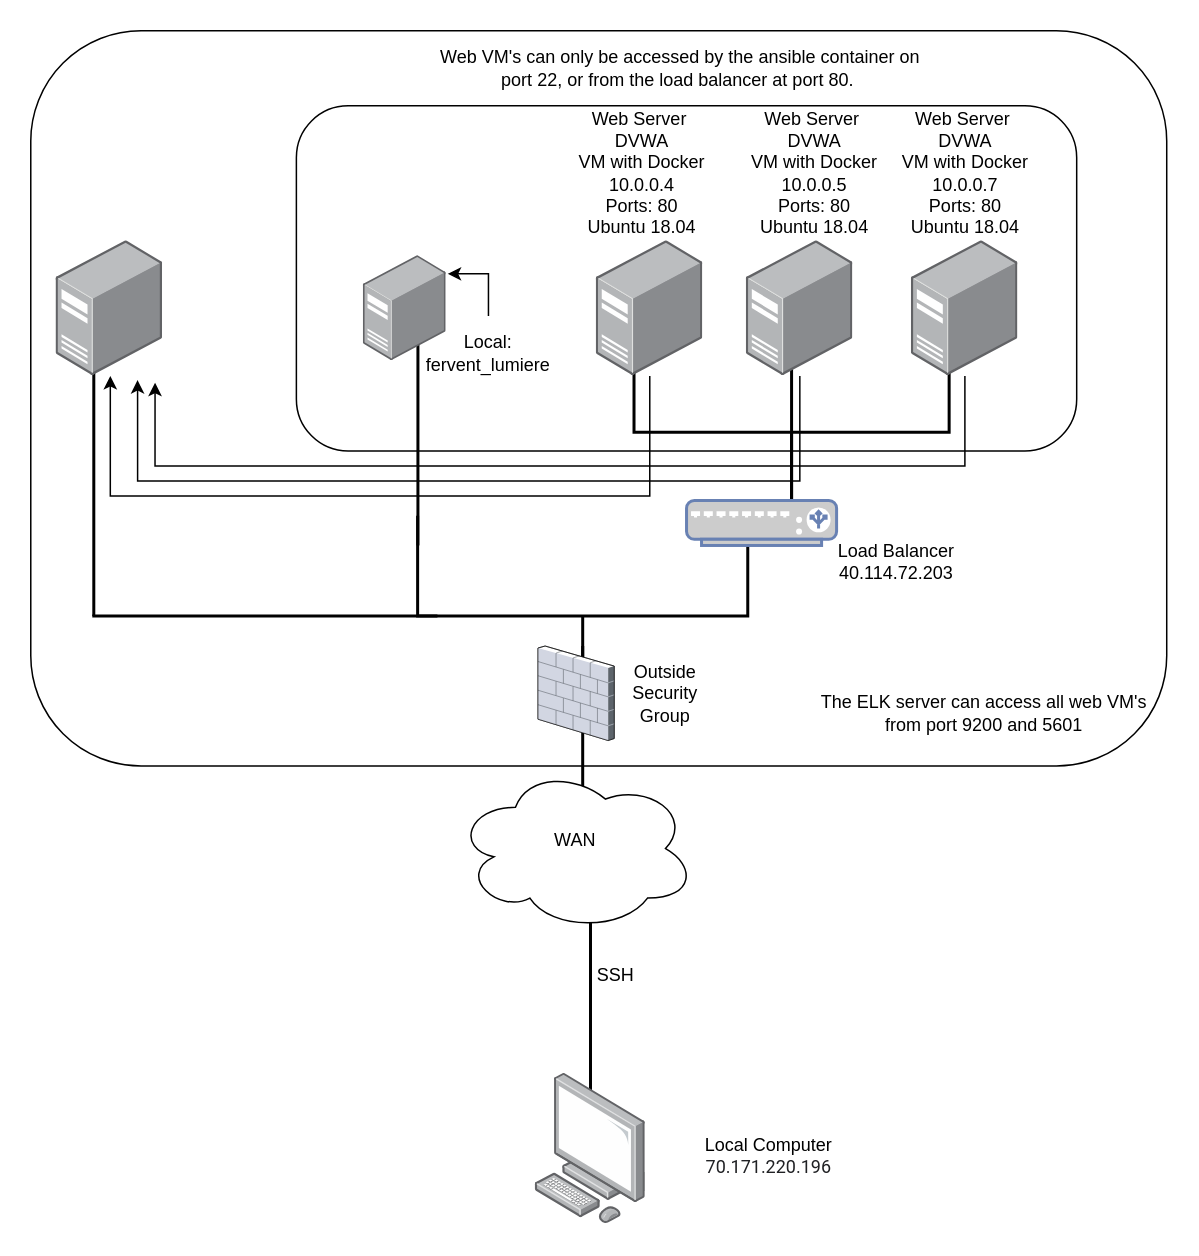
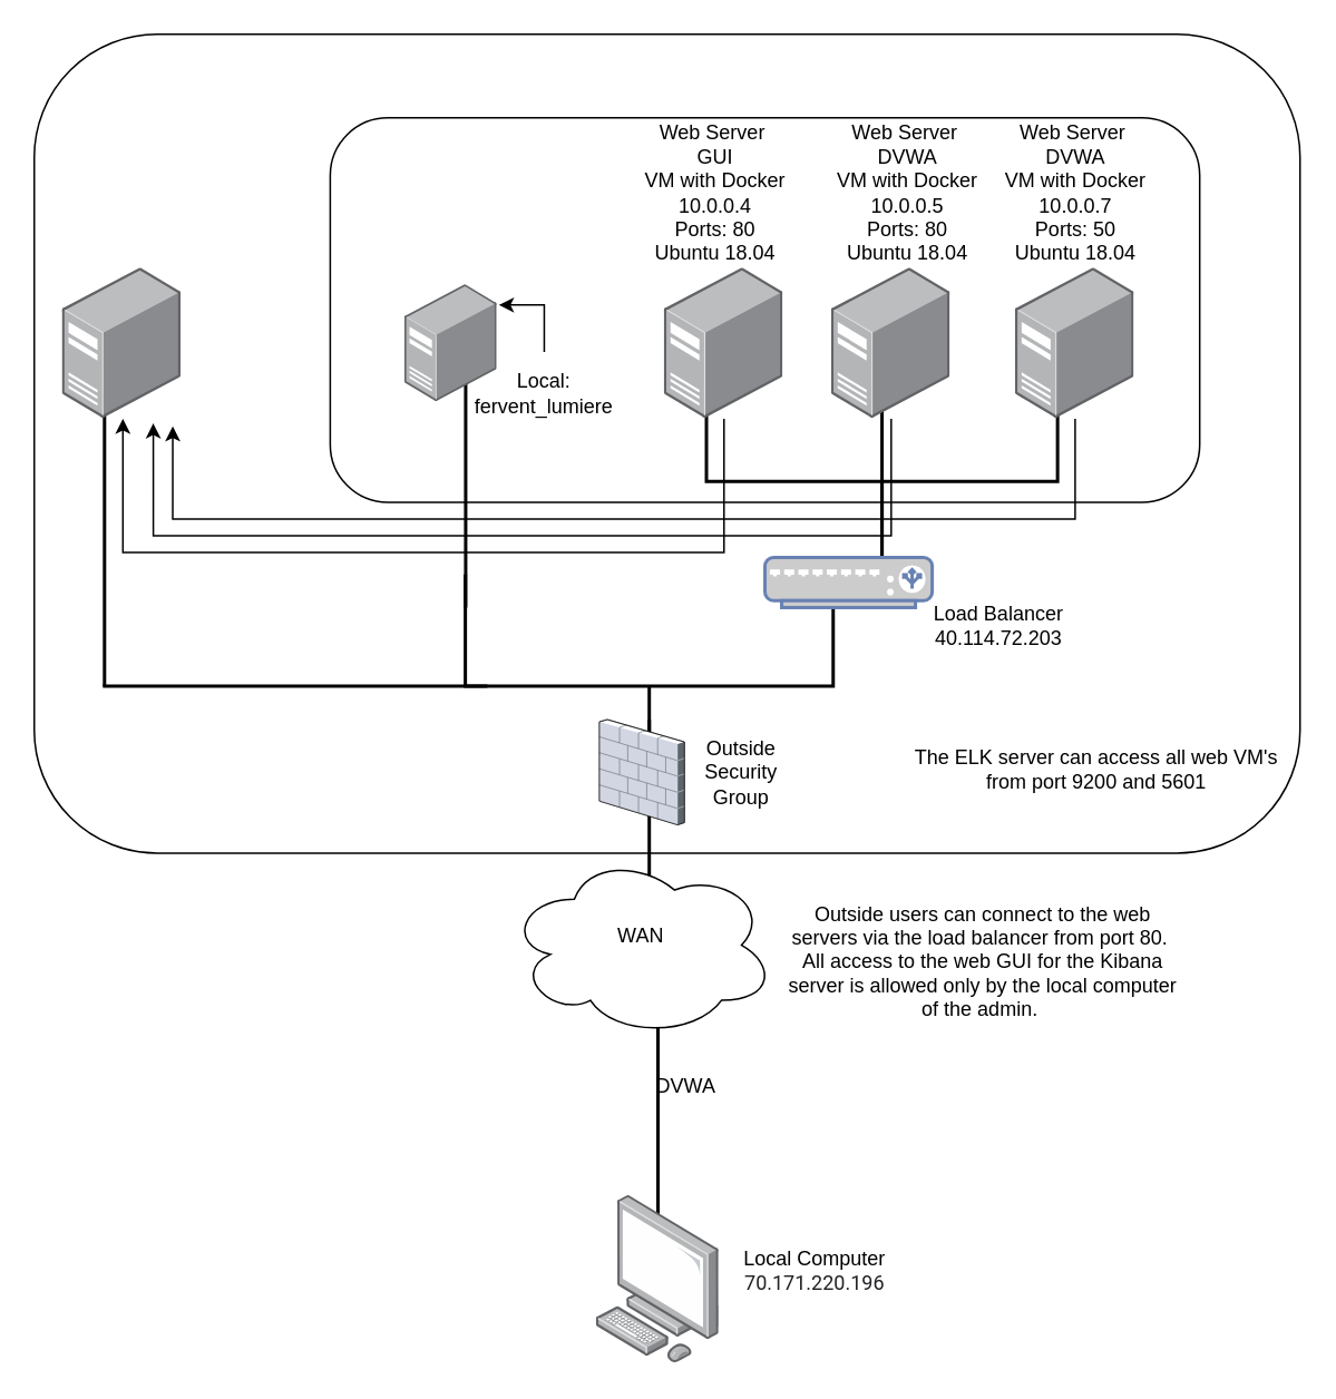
- <mxCell id="32" value="Web VM's can only be accessed by the ansible container on port 22, or from the load balancer at port 80.&amp;nbsp;" style="text;html=1;strokeColor=none;fillColor=none;align=center;verticalAlign=middle;whiteSpace=wrap;rounded=0;shadow=0;" vertex="1" parent="1"><mxGeometry x="283" y="20" width="340" height="50" as="geometry" /></mxCell>
- <mxCell id="22" value="Web Server&amp;nbsp;&lt;br&gt;DVWA&lt;br&gt;VM with Docker&lt;br&gt;10.0.0.4&lt;br&gt;Ports: 80&lt;br&gt;Ubuntu 18.04" style="text;html=1;strokeColor=none;fillColor=none;align=center;verticalAlign=middle;whiteSpace=wrap;rounded=0;direction=west;" vertex="1" parent="1"><mxGeometry x="358" y="80" width="139" height="70" as="geometry" /></mxCell>
+ <mxCell id="22" value="Web Server&amp;nbsp;&lt;br&gt;GUI&lt;br&gt;VM with Docker&lt;br&gt;10.0.0.4&lt;br&gt;Ports: 80&lt;br&gt;Ubuntu 18.04" style="text;html=1;strokeColor=none;fillColor=none;align=center;verticalAlign=middle;whiteSpace=wrap;rounded=0;direction=west;" vertex="1" parent="1"><mxGeometry x="358" y="80" width="139" height="70" as="geometry" /></mxCell>
- <mxCell id="28" value="Web Server&amp;nbsp;&lt;br&gt;DVWA&lt;br&gt;VM with Docker&lt;br&gt;10.0.0.7&lt;br&gt;Ports: 80&lt;br&gt;Ubuntu 18.04" style="text;html=1;strokeColor=none;fillColor=none;align=center;verticalAlign=middle;whiteSpace=wrap;rounded=0;" vertex="1" parent="1"><mxGeometry x="582.5" y="80" width="120" height="70" as="geometry" /></mxCell>
+ <mxCell id="28" value="Web Server&amp;nbsp;&lt;br&gt;DVWA&lt;br&gt;VM with Docker&lt;br&gt;10.0.0.7&lt;br&gt;Ports: 50&lt;br&gt;Ubuntu 18.04" style="text;html=1;strokeColor=none;fillColor=none;align=center;verticalAlign=middle;whiteSpace=wrap;rounded=0;" vertex="1" parent="1"><mxGeometry x="582.5" y="80" width="120" height="70" as="geometry" /></mxCell>
- <mxCell id="33" value="The ELK server can access all web VM's from port 9200 and 5601" style="text;html=1;strokeColor=none;fillColor=none;align=center;verticalAlign=middle;whiteSpace=wrap;rounded=0;shadow=0;" vertex="1" parent="1"><mxGeometry x="542.5" y="440" width="224.5" height="70" as="geometry" /></mxCell>
+ <mxCell id="33" value="The ELK server can access all web VM's from port 9200 and 5601" style="text;html=1;strokeColor=none;fillColor=none;align=center;verticalAlign=middle;whiteSpace=wrap;rounded=0;shadow=0;" vertex="1" parent="1"><mxGeometry x="542.5" y="425" width="224.5" height="70" as="geometry" /></mxCell>
+ <mxCell id="34" value="Outside users can connect to the web servers via the load balancer from port 80.&amp;nbsp;&lt;br&gt;All access to the web GUI for the Kibana server is allowed only by the local computer of the admin.&amp;nbsp;" style="text;html=1;strokeColor=none;fillColor=none;align=center;verticalAlign=middle;whiteSpace=wrap;rounded=0;shadow=0;" vertex="1" parent="1"><mxGeometry x="468" y="530" width="239" height="90" as="geometry" /></mxCell>
- <mxCell id="24" value="SSH" style="text;html=1;strokeColor=none;fillColor=none;align=center;verticalAlign=middle;whiteSpace=wrap;rounded=0;" vertex="1" parent="1"><mxGeometry x="389.9" y="640" width="40" height="20" as="geometry" /></mxCell>
+ <mxCell id="24" value="DVWA" style="text;html=1;strokeColor=none;fillColor=none;align=center;verticalAlign=middle;whiteSpace=wrap;rounded=0;" vertex="1" parent="1"><mxGeometry x="389.9" y="640" width="40" height="20" as="geometry" /></mxCell>
- <mxCell id="25" value="Local Computer&lt;br&gt;&lt;span style=&quot;color: rgb(32 , 33 , 36) ; font-family: &amp;#34;roboto&amp;#34; , &amp;#34;arial&amp;#34; , sans-serif ; text-align: left ; background-color: rgb(255 , 255 , 255)&quot;&gt;&lt;font style=&quot;font-size: 12px&quot;&gt;70.171.220.196&lt;/font&gt;&lt;/span&gt;" style="text;html=1;strokeColor=none;fillColor=none;align=center;verticalAlign=middle;whiteSpace=wrap;rounded=0;" vertex="1" parent="1"><mxGeometry x="467" y="745" width="90" height="50" as="geometry" /></mxCell>
+ <mxCell id="25" value="Local Computer&lt;br&gt;&lt;span style=&quot;color: rgb(32 , 33 , 36) ; font-family: &amp;#34;roboto&amp;#34; , &amp;#34;arial&amp;#34; , sans-serif ; text-align: left ; background-color: rgb(255 , 255 , 255)&quot;&gt;&lt;font style=&quot;font-size: 12px&quot;&gt;70.171.220.196&lt;/font&gt;&lt;/span&gt;" style="text;html=1;strokeColor=none;fillColor=none;align=center;verticalAlign=middle;whiteSpace=wrap;rounded=0;" vertex="1" parent="1"><mxGeometry x="442" y="735" width="90" height="50" as="geometry" /></mxCell>
